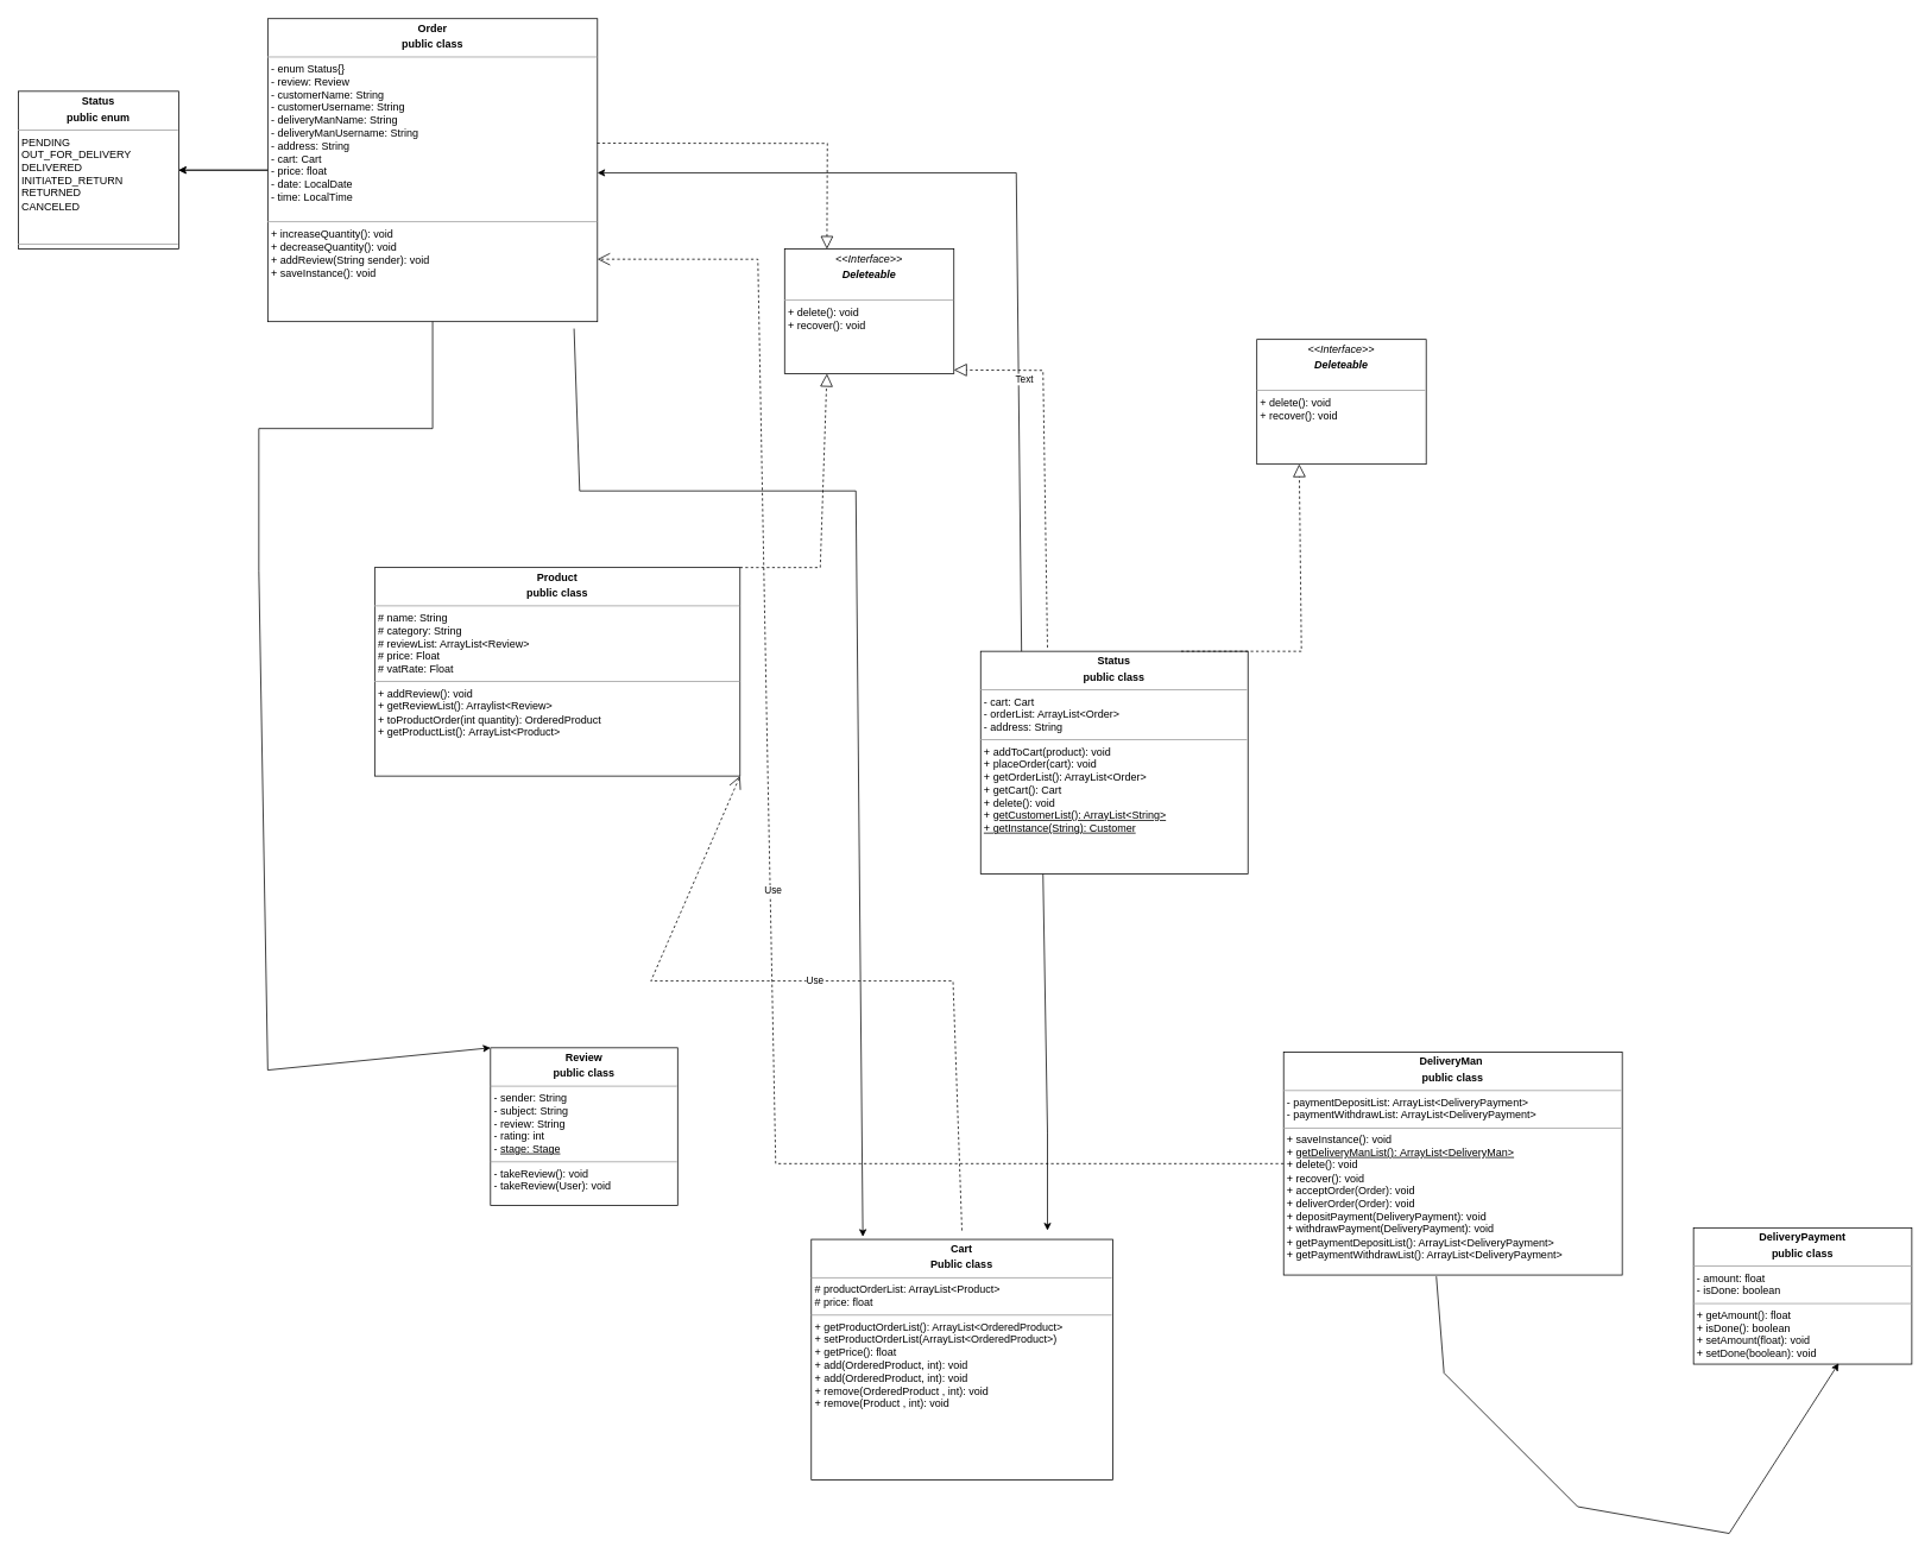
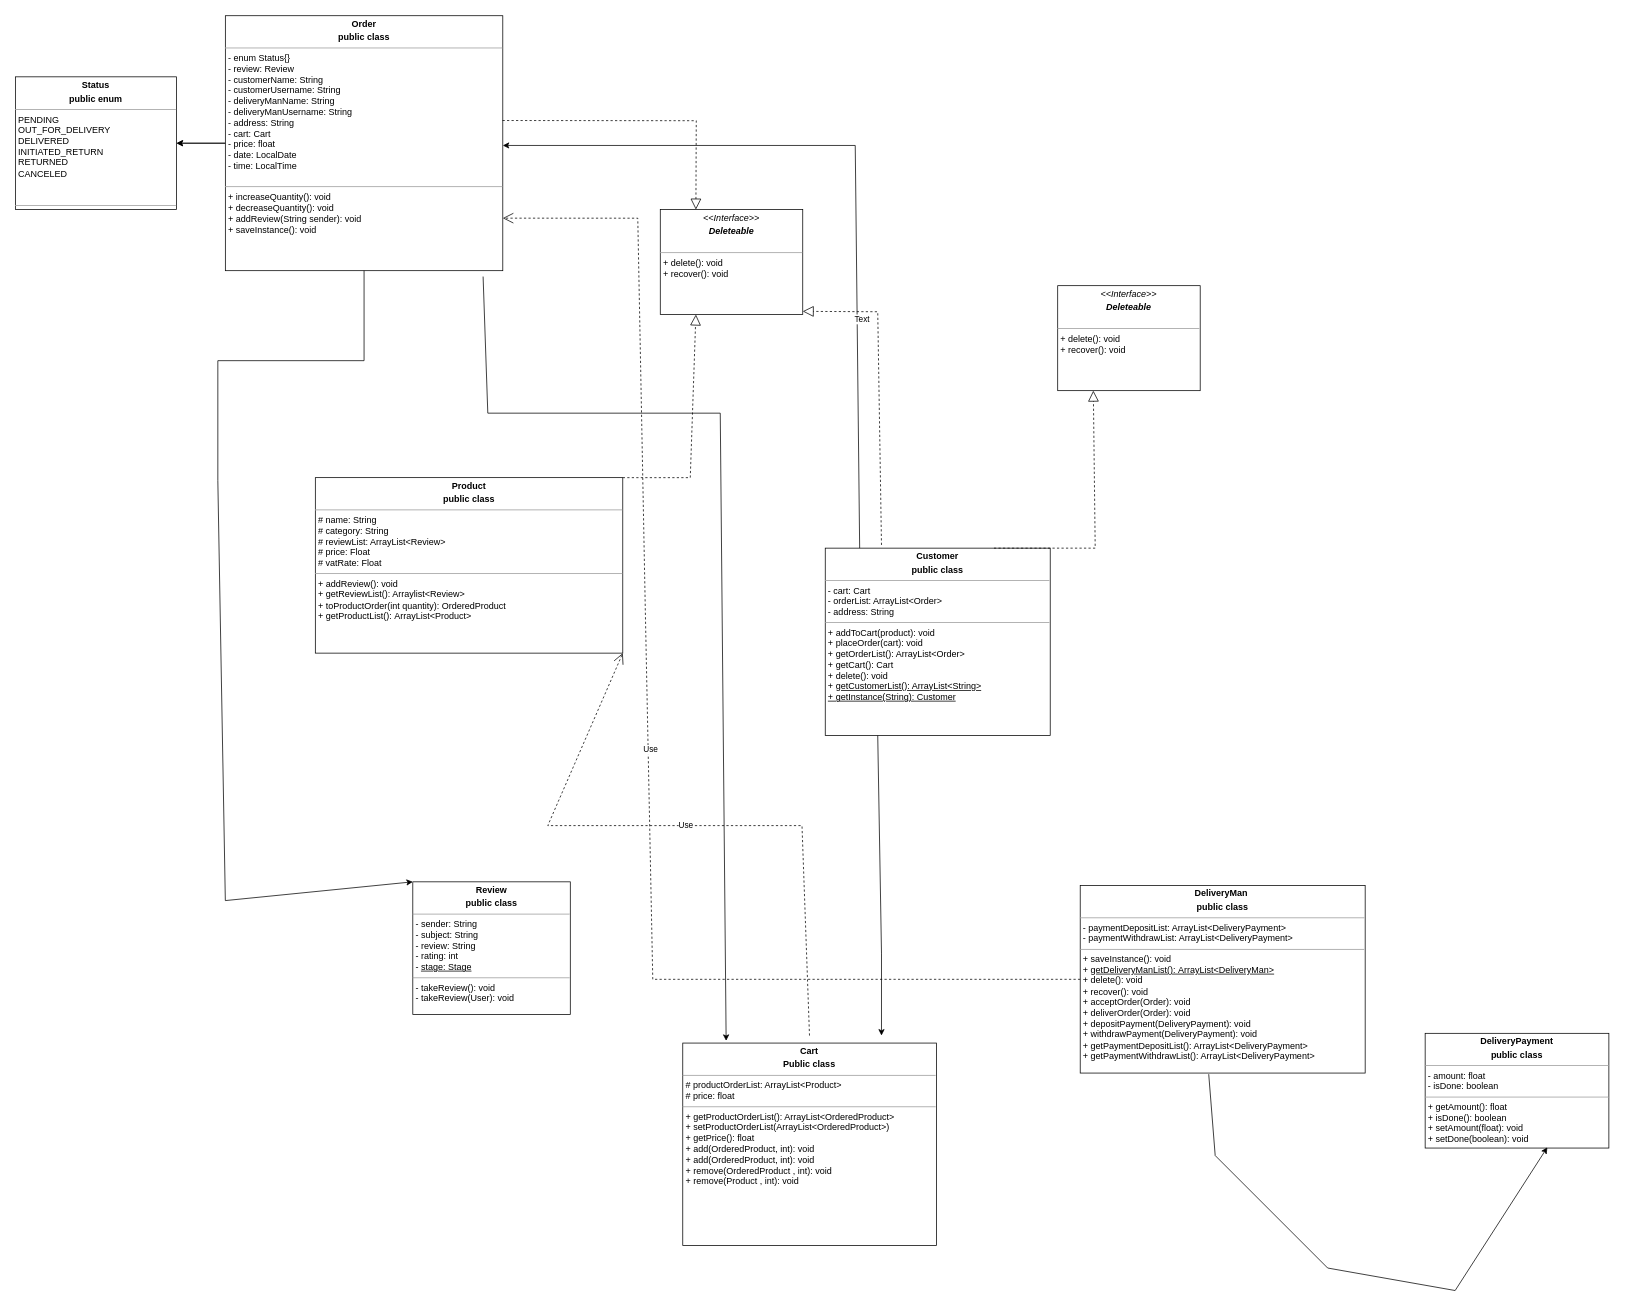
- <mxCell id="9" value="&lt;p style=&quot;margin:0px;margin-top:4px;text-align:center;&quot;&gt;&lt;b&gt;Status&lt;/b&gt;&lt;/p&gt;&lt;p style=&quot;margin:0px;margin-top:4px;text-align:center;&quot;&gt;&lt;b&gt;public enum&lt;/b&gt;&lt;/p&gt;&lt;hr size=&quot;1&quot;&gt;&lt;p style=&quot;margin:0px;margin-left:4px;&quot;&gt;&lt;/p&gt;&lt;p style=&quot;margin:0px;margin-left:4px;&quot;&gt;PENDING&amp;nbsp;&lt;/p&gt;&lt;p style=&quot;margin:0px;margin-left:4px;&quot;&gt;OUT_FOR_DELIVERY&lt;/p&gt;&lt;p style=&quot;margin:0px;margin-left:4px;&quot;&gt;DELIVERED&lt;/p&gt;&lt;p style=&quot;margin:0px;margin-left:4px;&quot;&gt;INITIATED_RETURN&lt;/p&gt;&lt;p style=&quot;margin:0px;margin-left:4px;&quot;&gt;RETURNED&lt;/p&gt;&lt;p style=&quot;margin:0px;margin-left:4px;&quot;&gt;CANCELED&lt;/p&gt;&lt;p style=&quot;margin:0px;margin-left:4px;&quot;&gt;&lt;br&gt;&lt;/p&gt;&lt;p style=&quot;margin:0px;margin-left:4px;&quot;&gt;&lt;span style=&quot;background-color: initial;&quot;&gt;&lt;br&gt;&lt;/span&gt;&lt;/p&gt;&lt;hr style=&quot;border-color: var(--border-color);&quot; size=&quot;1&quot;&gt;&lt;p style=&quot;border-color: var(--border-color); margin: 0px 0px 0px 4px;&quot;&gt;&lt;br&gt;&lt;/p&gt;" style="verticalAlign=top;align=left;overflow=fill;fontSize=12;fontFamily=Helvetica;html=1;whiteSpace=wrap;" vertex="1" parent="1"><mxGeometry x="20" y="101.5" width="180" height="177" as="geometry" /></mxCell>
+ <mxCell id="9" value="&lt;p style=&quot;margin:0px;margin-top:4px;text-align:center;&quot;&gt;&lt;b&gt;Status&lt;/b&gt;&lt;/p&gt;&lt;p style=&quot;margin:0px;margin-top:4px;text-align:center;&quot;&gt;&lt;b&gt;public enum&lt;/b&gt;&lt;/p&gt;&lt;hr size=&quot;1&quot;&gt;&lt;p style=&quot;margin:0px;margin-left:4px;&quot;&gt;&lt;/p&gt;&lt;p style=&quot;margin:0px;margin-left:4px;&quot;&gt;PENDING&amp;nbsp;&lt;/p&gt;&lt;p style=&quot;margin:0px;margin-left:4px;&quot;&gt;OUT_FOR_DELIVERY&lt;/p&gt;&lt;p style=&quot;margin:0px;margin-left:4px;&quot;&gt;DELIVERED&lt;/p&gt;&lt;p style=&quot;margin:0px;margin-left:4px;&quot;&gt;INITIATED_RETURN&lt;/p&gt;&lt;p style=&quot;margin:0px;margin-left:4px;&quot;&gt;RETURNED&lt;/p&gt;&lt;p style=&quot;margin:0px;margin-left:4px;&quot;&gt;CANCELED&lt;/p&gt;&lt;p style=&quot;margin:0px;margin-left:4px;&quot;&gt;&lt;br&gt;&lt;/p&gt;&lt;p style=&quot;margin:0px;margin-left:4px;&quot;&gt;&lt;span style=&quot;background-color: initial;&quot;&gt;&lt;br&gt;&lt;/span&gt;&lt;/p&gt;&lt;hr style=&quot;border-color: var(--border-color);&quot; size=&quot;1&quot;&gt;&lt;p style=&quot;border-color: var(--border-color); margin: 0px 0px 0px 4px;&quot;&gt;&lt;br&gt;&lt;/p&gt;" style="verticalAlign=top;align=left;overflow=fill;fontSize=12;fontFamily=Helvetica;html=1;whiteSpace=wrap;" vertex="1" parent="1"><mxGeometry x="20" y="101.5" width="215" height="177" as="geometry" /></mxCell>
- <mxCell id="4" value="&lt;p style=&quot;margin:0px;margin-top:4px;text-align:center;&quot;&gt;&lt;b&gt;Status&lt;/b&gt;&lt;/p&gt;&lt;p style=&quot;margin:0px;margin-top:4px;text-align:center;&quot;&gt;&lt;b&gt;public class&lt;/b&gt;&lt;/p&gt;&lt;hr size=&quot;1&quot;&gt;&lt;p style=&quot;margin:0px;margin-left:4px;&quot;&gt;&lt;/p&gt;&lt;p style=&quot;margin:0px;margin-left:4px;&quot;&gt;&lt;span style=&quot;background-color: initial;&quot;&gt;- cart: Cart&lt;/span&gt;&lt;br&gt;&lt;/p&gt;&lt;p style=&quot;border-color: var(--border-color); margin: 0px 0px 0px 4px;&quot;&gt;- orderList: ArrayList&amp;lt;Order&amp;gt;&lt;/p&gt;&lt;p style=&quot;border-color: var(--border-color); margin: 0px 0px 0px 4px;&quot;&gt;- address: String&lt;/p&gt;&lt;hr style=&quot;border-color: var(--border-color);&quot; size=&quot;1&quot;&gt;&lt;p style=&quot;border-color: var(--border-color); margin: 0px 0px 0px 4px;&quot;&gt;+ addToCart(product): void&lt;/p&gt;&lt;p style=&quot;border-color: var(--border-color); margin: 0px 0px 0px 4px;&quot;&gt;+ placeOrder(cart): void&lt;/p&gt;&lt;p style=&quot;border-color: var(--border-color); margin: 0px 0px 0px 4px;&quot;&gt;+&amp;nbsp;getOrderList(): ArrayList&amp;lt;Order&amp;gt;&lt;/p&gt;&lt;p style=&quot;border-color: var(--border-color); margin: 0px 0px 0px 4px;&quot;&gt;+ getCart(): Cart&lt;/p&gt;&lt;p style=&quot;border-color: var(--border-color); margin: 0px 0px 0px 4px;&quot;&gt;+ delete(): void&lt;/p&gt;&lt;p style=&quot;border-color: var(--border-color); margin: 0px 0px 0px 4px;&quot;&gt;+ &lt;u&gt;getCustomerList(): ArrayList&amp;lt;String&amp;gt;&lt;/u&gt;&lt;/p&gt;&lt;p style=&quot;border-color: var(--border-color); margin: 0px 0px 0px 4px;&quot;&gt;&lt;u&gt;+ getInstance(String): Customer&lt;/u&gt;&lt;/p&gt;" style="verticalAlign=top;align=left;overflow=fill;fontSize=12;fontFamily=Helvetica;html=1;whiteSpace=wrap;" vertex="1" parent="1"><mxGeometry x="1100" y="730" width="300" height="250" as="geometry" /></mxCell>
+ <mxCell id="4" value="&lt;p style=&quot;margin:0px;margin-top:4px;text-align:center;&quot;&gt;&lt;b&gt;Customer&lt;/b&gt;&lt;/p&gt;&lt;p style=&quot;margin:0px;margin-top:4px;text-align:center;&quot;&gt;&lt;b&gt;public class&lt;/b&gt;&lt;/p&gt;&lt;hr size=&quot;1&quot;&gt;&lt;p style=&quot;margin:0px;margin-left:4px;&quot;&gt;&lt;/p&gt;&lt;p style=&quot;margin:0px;margin-left:4px;&quot;&gt;&lt;span style=&quot;background-color: initial;&quot;&gt;- cart: Cart&lt;/span&gt;&lt;br&gt;&lt;/p&gt;&lt;p style=&quot;border-color: var(--border-color); margin: 0px 0px 0px 4px;&quot;&gt;- orderList: ArrayList&amp;lt;Order&amp;gt;&lt;/p&gt;&lt;p style=&quot;border-color: var(--border-color); margin: 0px 0px 0px 4px;&quot;&gt;- address: String&lt;/p&gt;&lt;hr style=&quot;border-color: var(--border-color);&quot; size=&quot;1&quot;&gt;&lt;p style=&quot;border-color: var(--border-color); margin: 0px 0px 0px 4px;&quot;&gt;+ addToCart(product): void&lt;/p&gt;&lt;p style=&quot;border-color: var(--border-color); margin: 0px 0px 0px 4px;&quot;&gt;+ placeOrder(cart): void&lt;/p&gt;&lt;p style=&quot;border-color: var(--border-color); margin: 0px 0px 0px 4px;&quot;&gt;+&amp;nbsp;getOrderList(): ArrayList&amp;lt;Order&amp;gt;&lt;/p&gt;&lt;p style=&quot;border-color: var(--border-color); margin: 0px 0px 0px 4px;&quot;&gt;+ getCart(): Cart&lt;/p&gt;&lt;p style=&quot;border-color: var(--border-color); margin: 0px 0px 0px 4px;&quot;&gt;+ delete(): void&lt;/p&gt;&lt;p style=&quot;border-color: var(--border-color); margin: 0px 0px 0px 4px;&quot;&gt;+ &lt;u&gt;getCustomerList(): ArrayList&amp;lt;String&amp;gt;&lt;/u&gt;&lt;/p&gt;&lt;p style=&quot;border-color: var(--border-color); margin: 0px 0px 0px 4px;&quot;&gt;&lt;u&gt;+ getInstance(String): Customer&lt;/u&gt;&lt;/p&gt;" style="verticalAlign=top;align=left;overflow=fill;fontSize=12;fontFamily=Helvetica;html=1;whiteSpace=wrap;" vertex="1" parent="1"><mxGeometry x="1100" y="730" width="300" height="250" as="geometry" /></mxCell>
